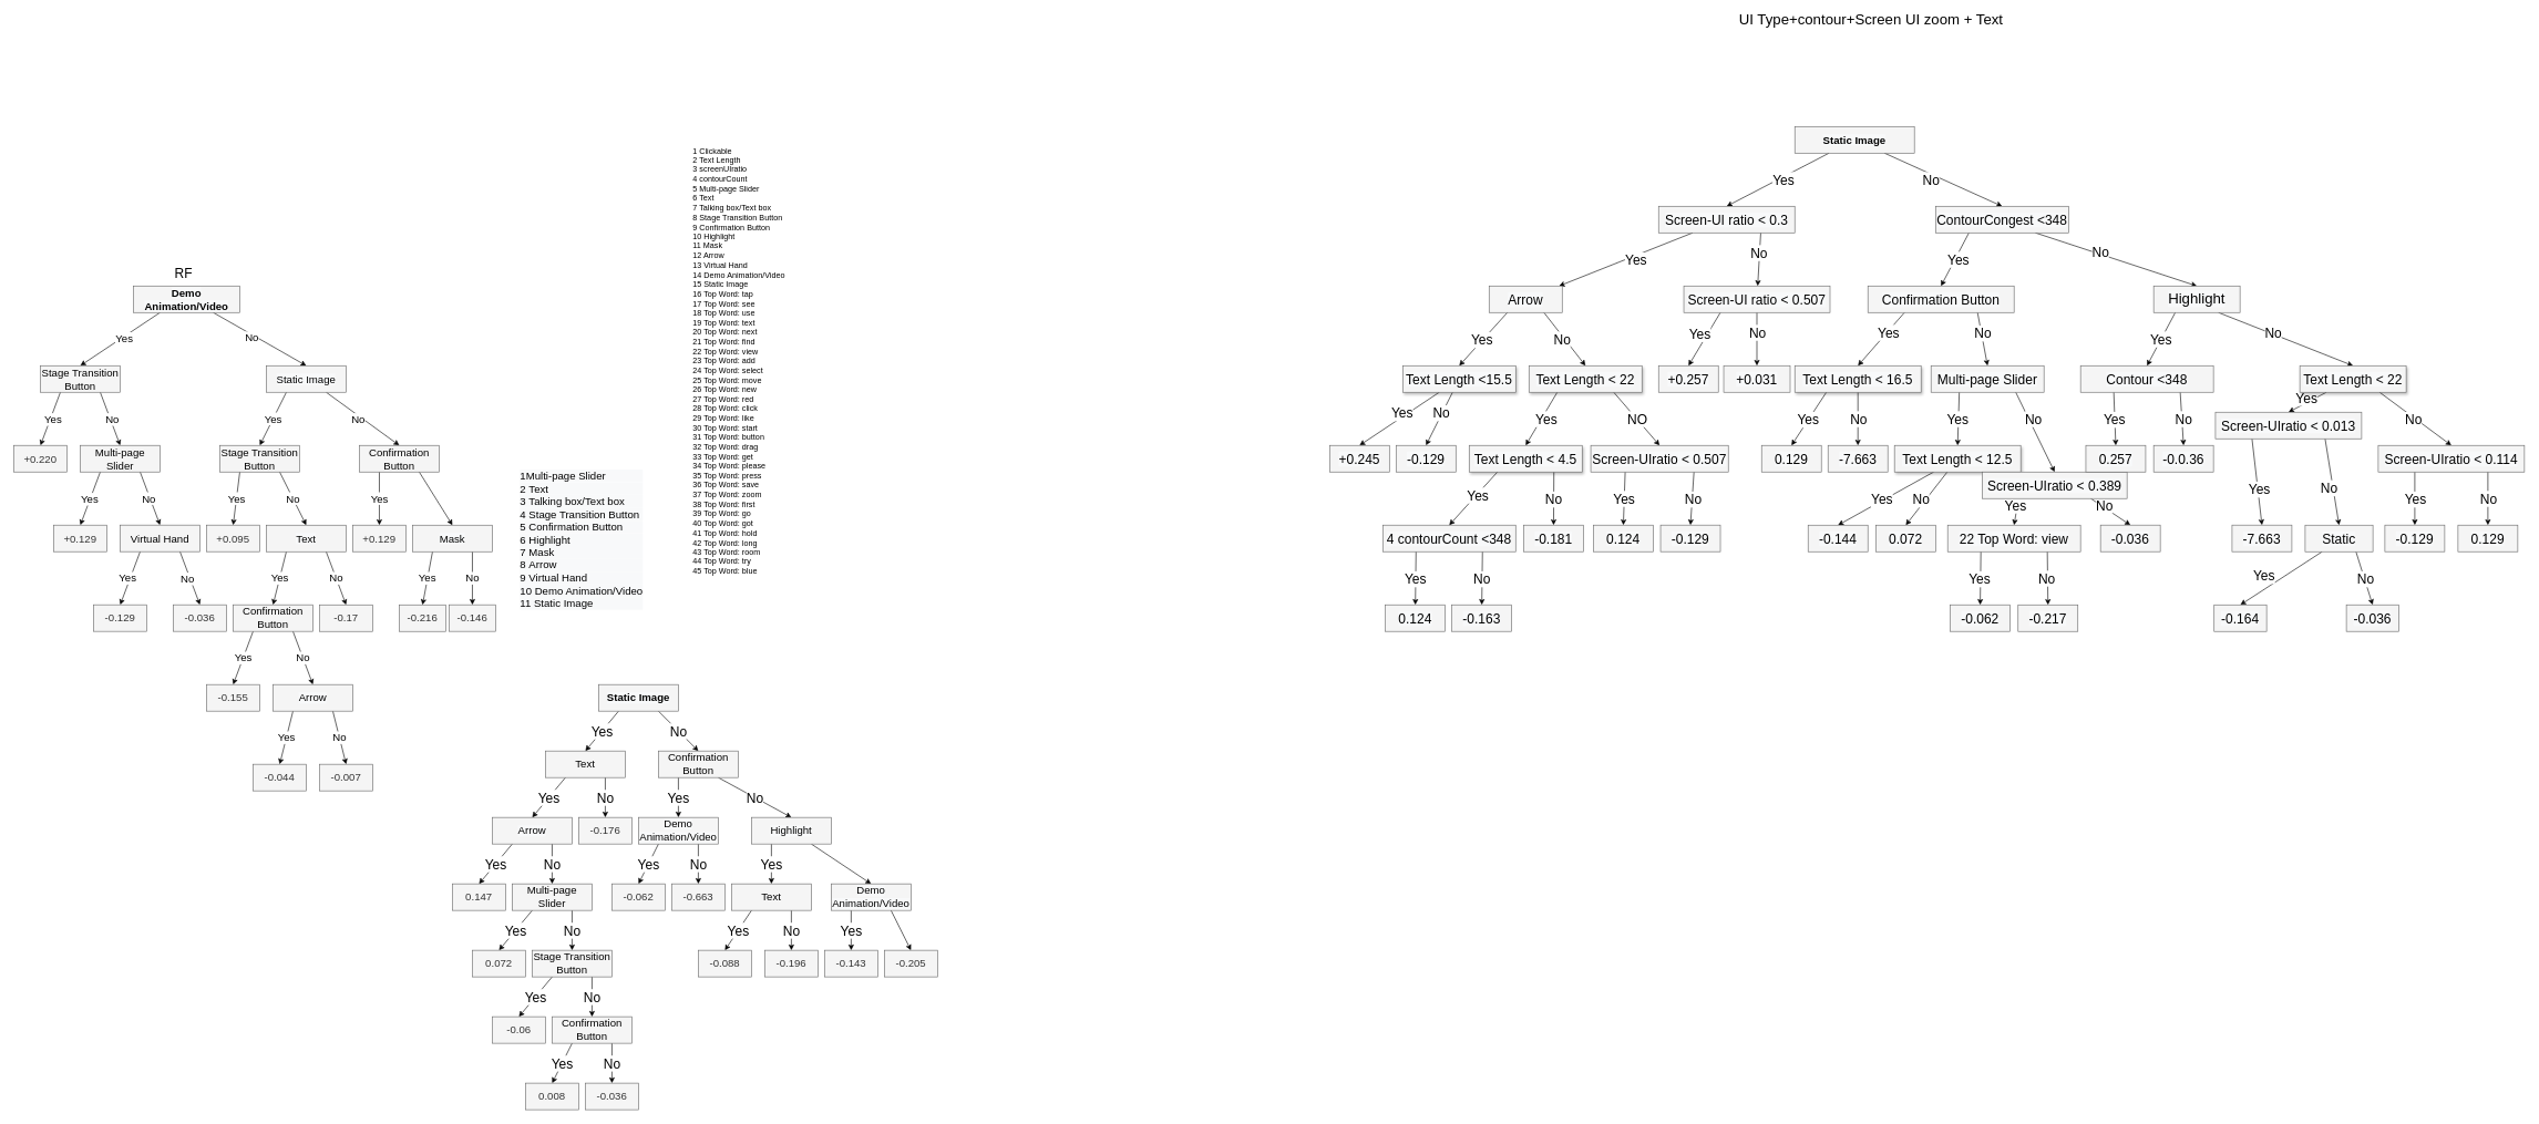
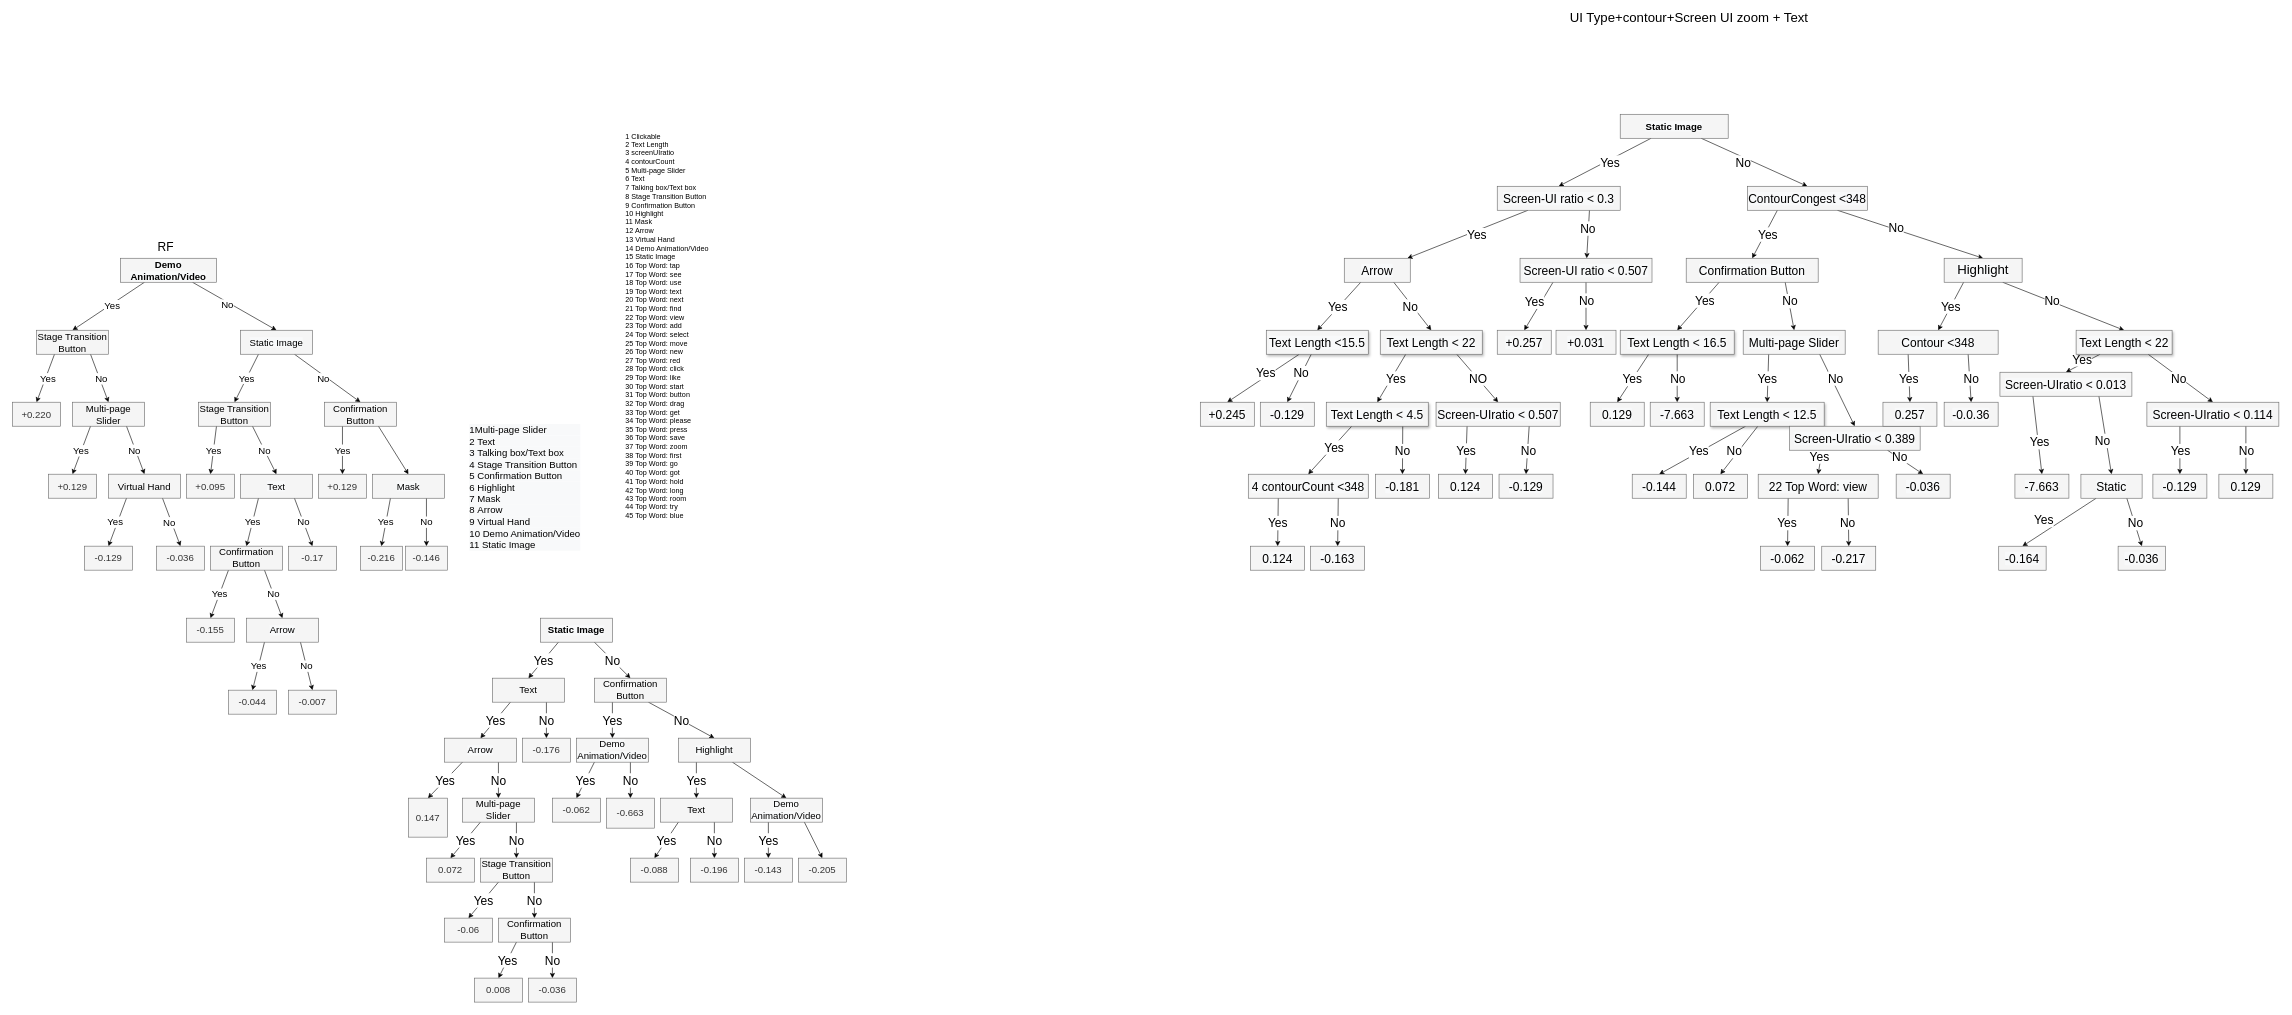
- <mxCell id="209" value="0.147" style="text;whiteSpace=wrap;html=1;fontColor=#333333;fontStyle=0;fontSize=16;fillColor=#f5f5f5;strokeColor=#666666;align=center;verticalAlign=middle;" vertex="1" parent="1"><mxGeometry x="680" y="1330" width="80" height="40" as="geometry" /></mxCell>
+ <mxCell id="209" value="0.147" style="text;whiteSpace=wrap;html=1;fontColor=#333333;fontStyle=0;fontSize=16;fillColor=#f5f5f5;strokeColor=#666666;align=center;verticalAlign=middle;" vertex="1" parent="1"><mxGeometry x="680" y="1330" width="65" height="65" as="geometry" /></mxCell>
- <mxCell id="224" value="-0.663" style="text;whiteSpace=wrap;html=1;fontColor=#333333;fontStyle=0;fontSize=16;fillColor=#f5f5f5;strokeColor=#666666;align=center;verticalAlign=middle;" vertex="1" parent="1"><mxGeometry x="1010" y="1330" width="80" height="40" as="geometry" /></mxCell>
+ <mxCell id="224" value="-0.663" style="text;whiteSpace=wrap;html=1;fontColor=#333333;fontStyle=0;fontSize=16;fillColor=#f5f5f5;strokeColor=#666666;align=center;verticalAlign=middle;" vertex="1" parent="1"><mxGeometry x="1010" y="1330" width="80" height="50" as="geometry" /></mxCell>
